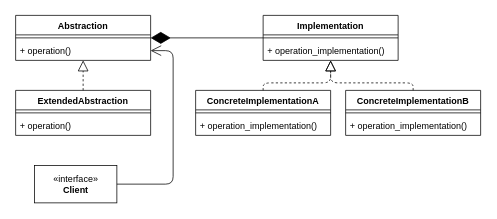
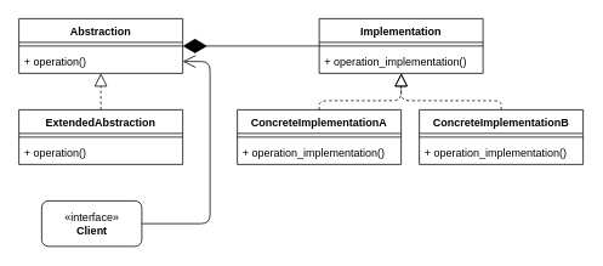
- <mxCell id="21" value="«interface»&lt;br&gt;&lt;b&gt;Client&lt;/b&gt;" style="html=1;" parent="1" vertex="1"><mxGeometry x="45" y="220" width="110" height="50" as="geometry" /></mxCell>
+ <mxCell id="21" value="«interface»&lt;br&gt;&lt;b&gt;Client&lt;/b&gt;" style="html=1;rounded=1;" parent="1" vertex="1"><mxGeometry x="45" y="220" width="110" height="50" as="geometry" /></mxCell>
